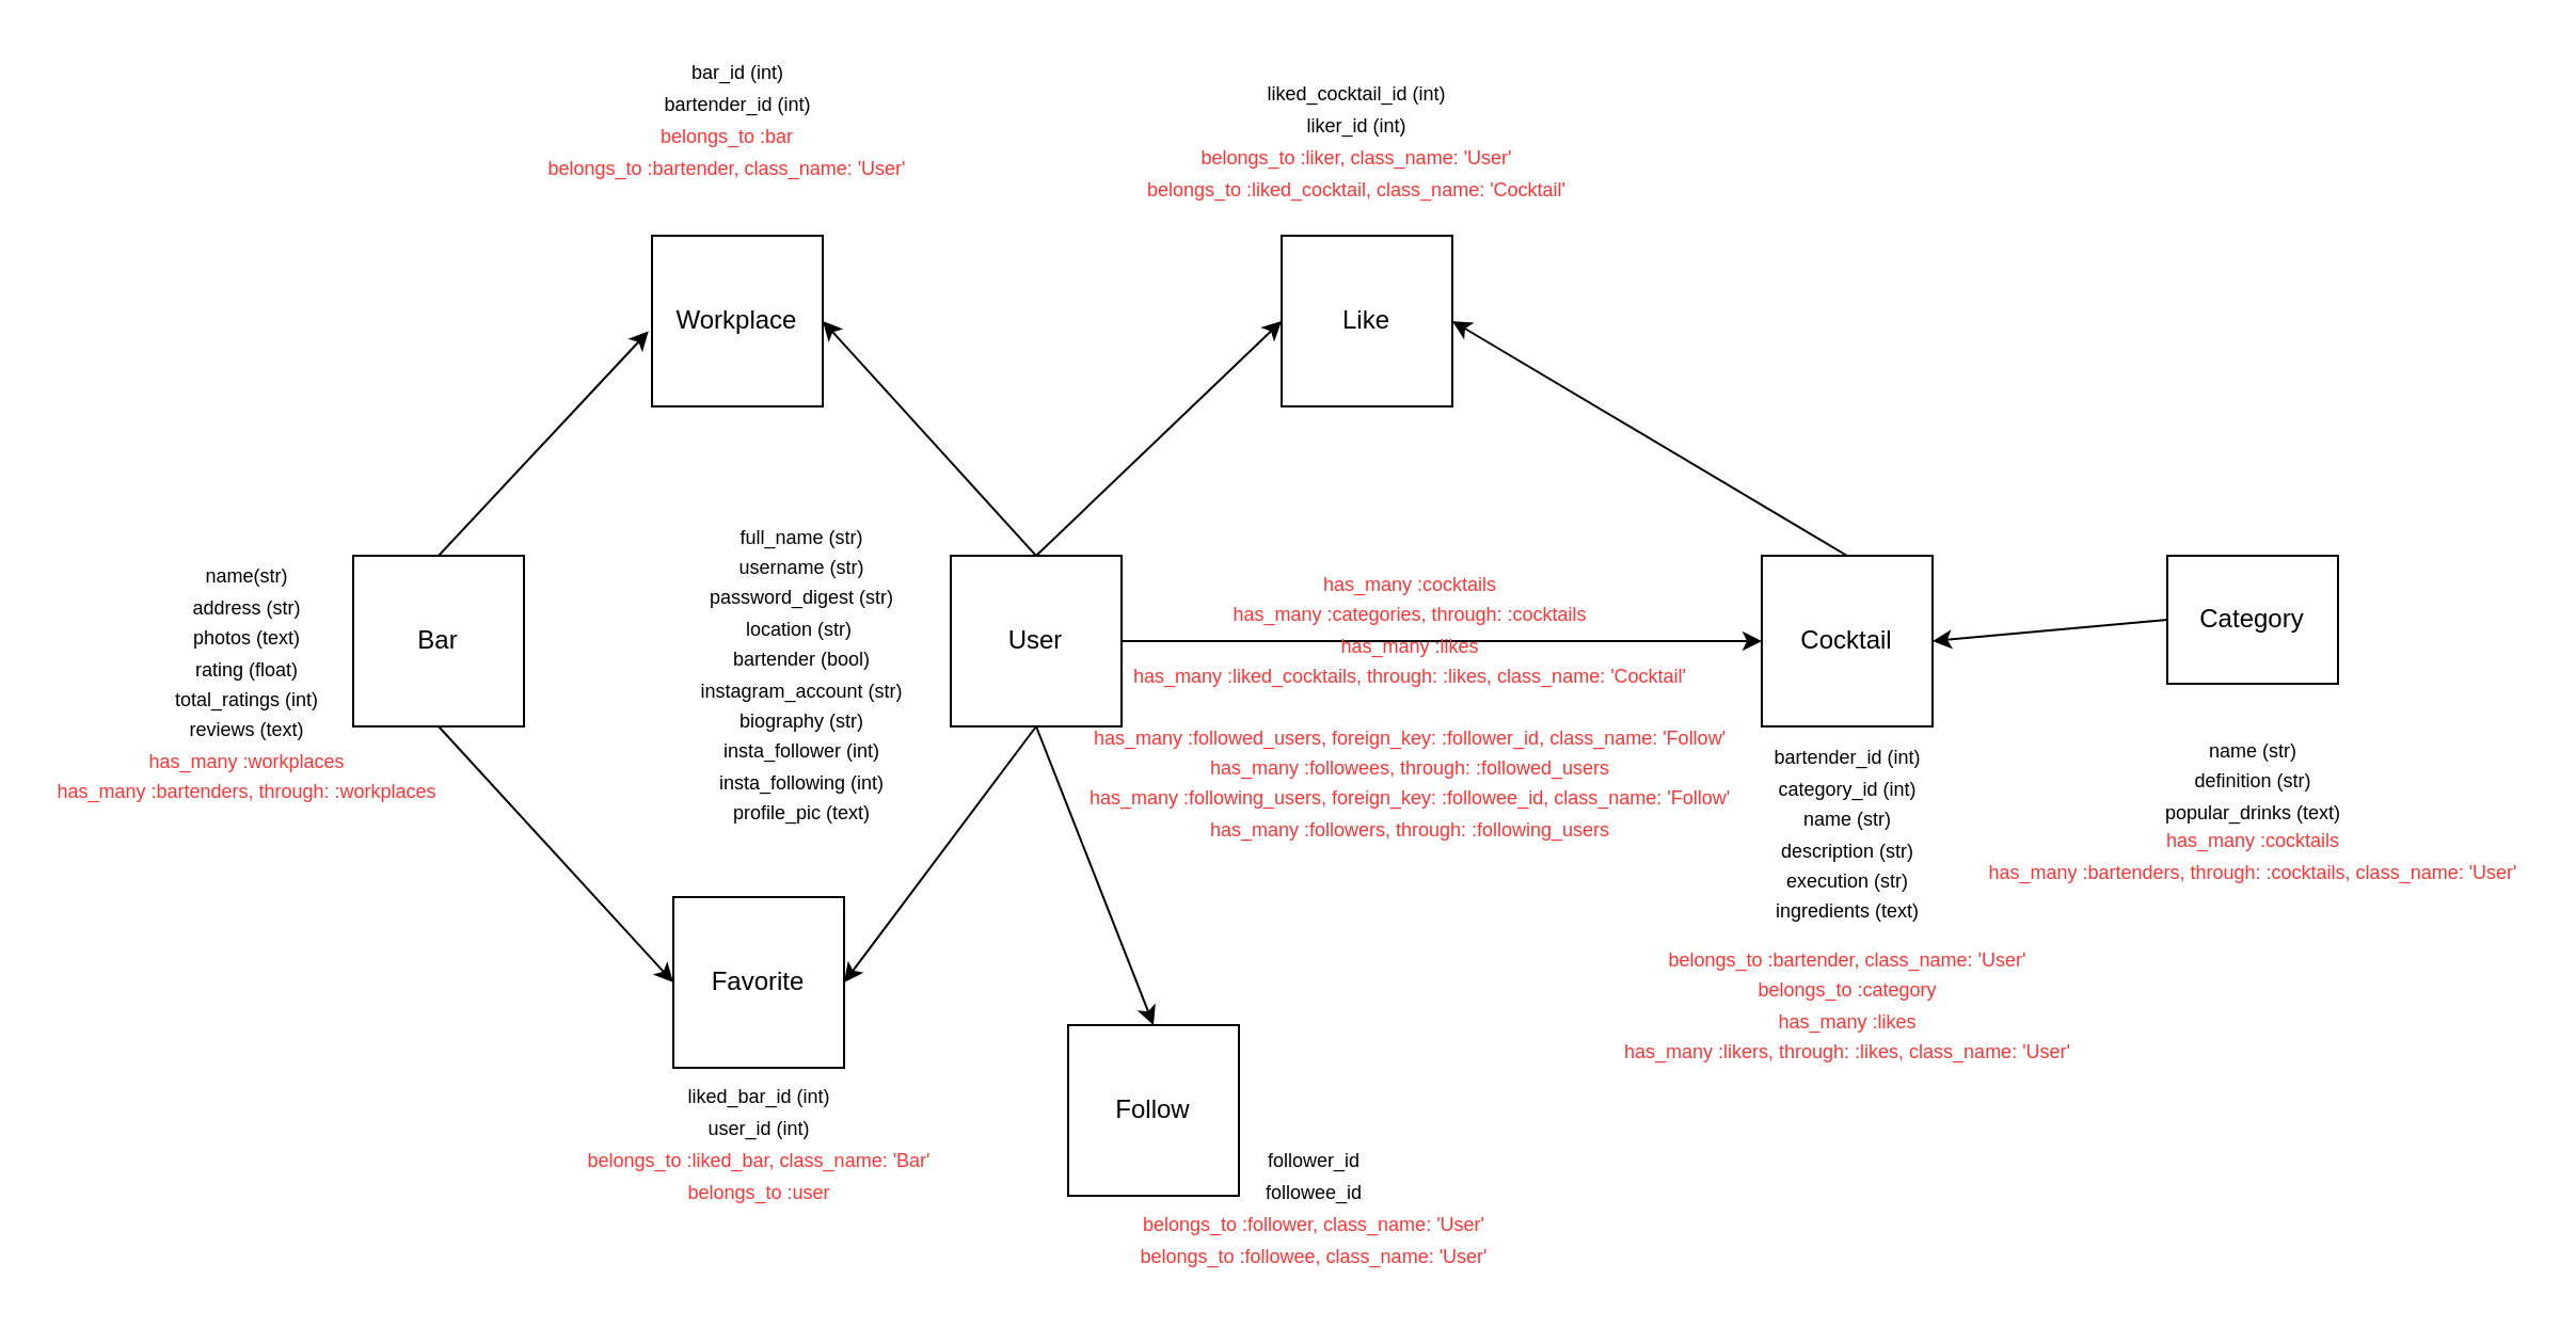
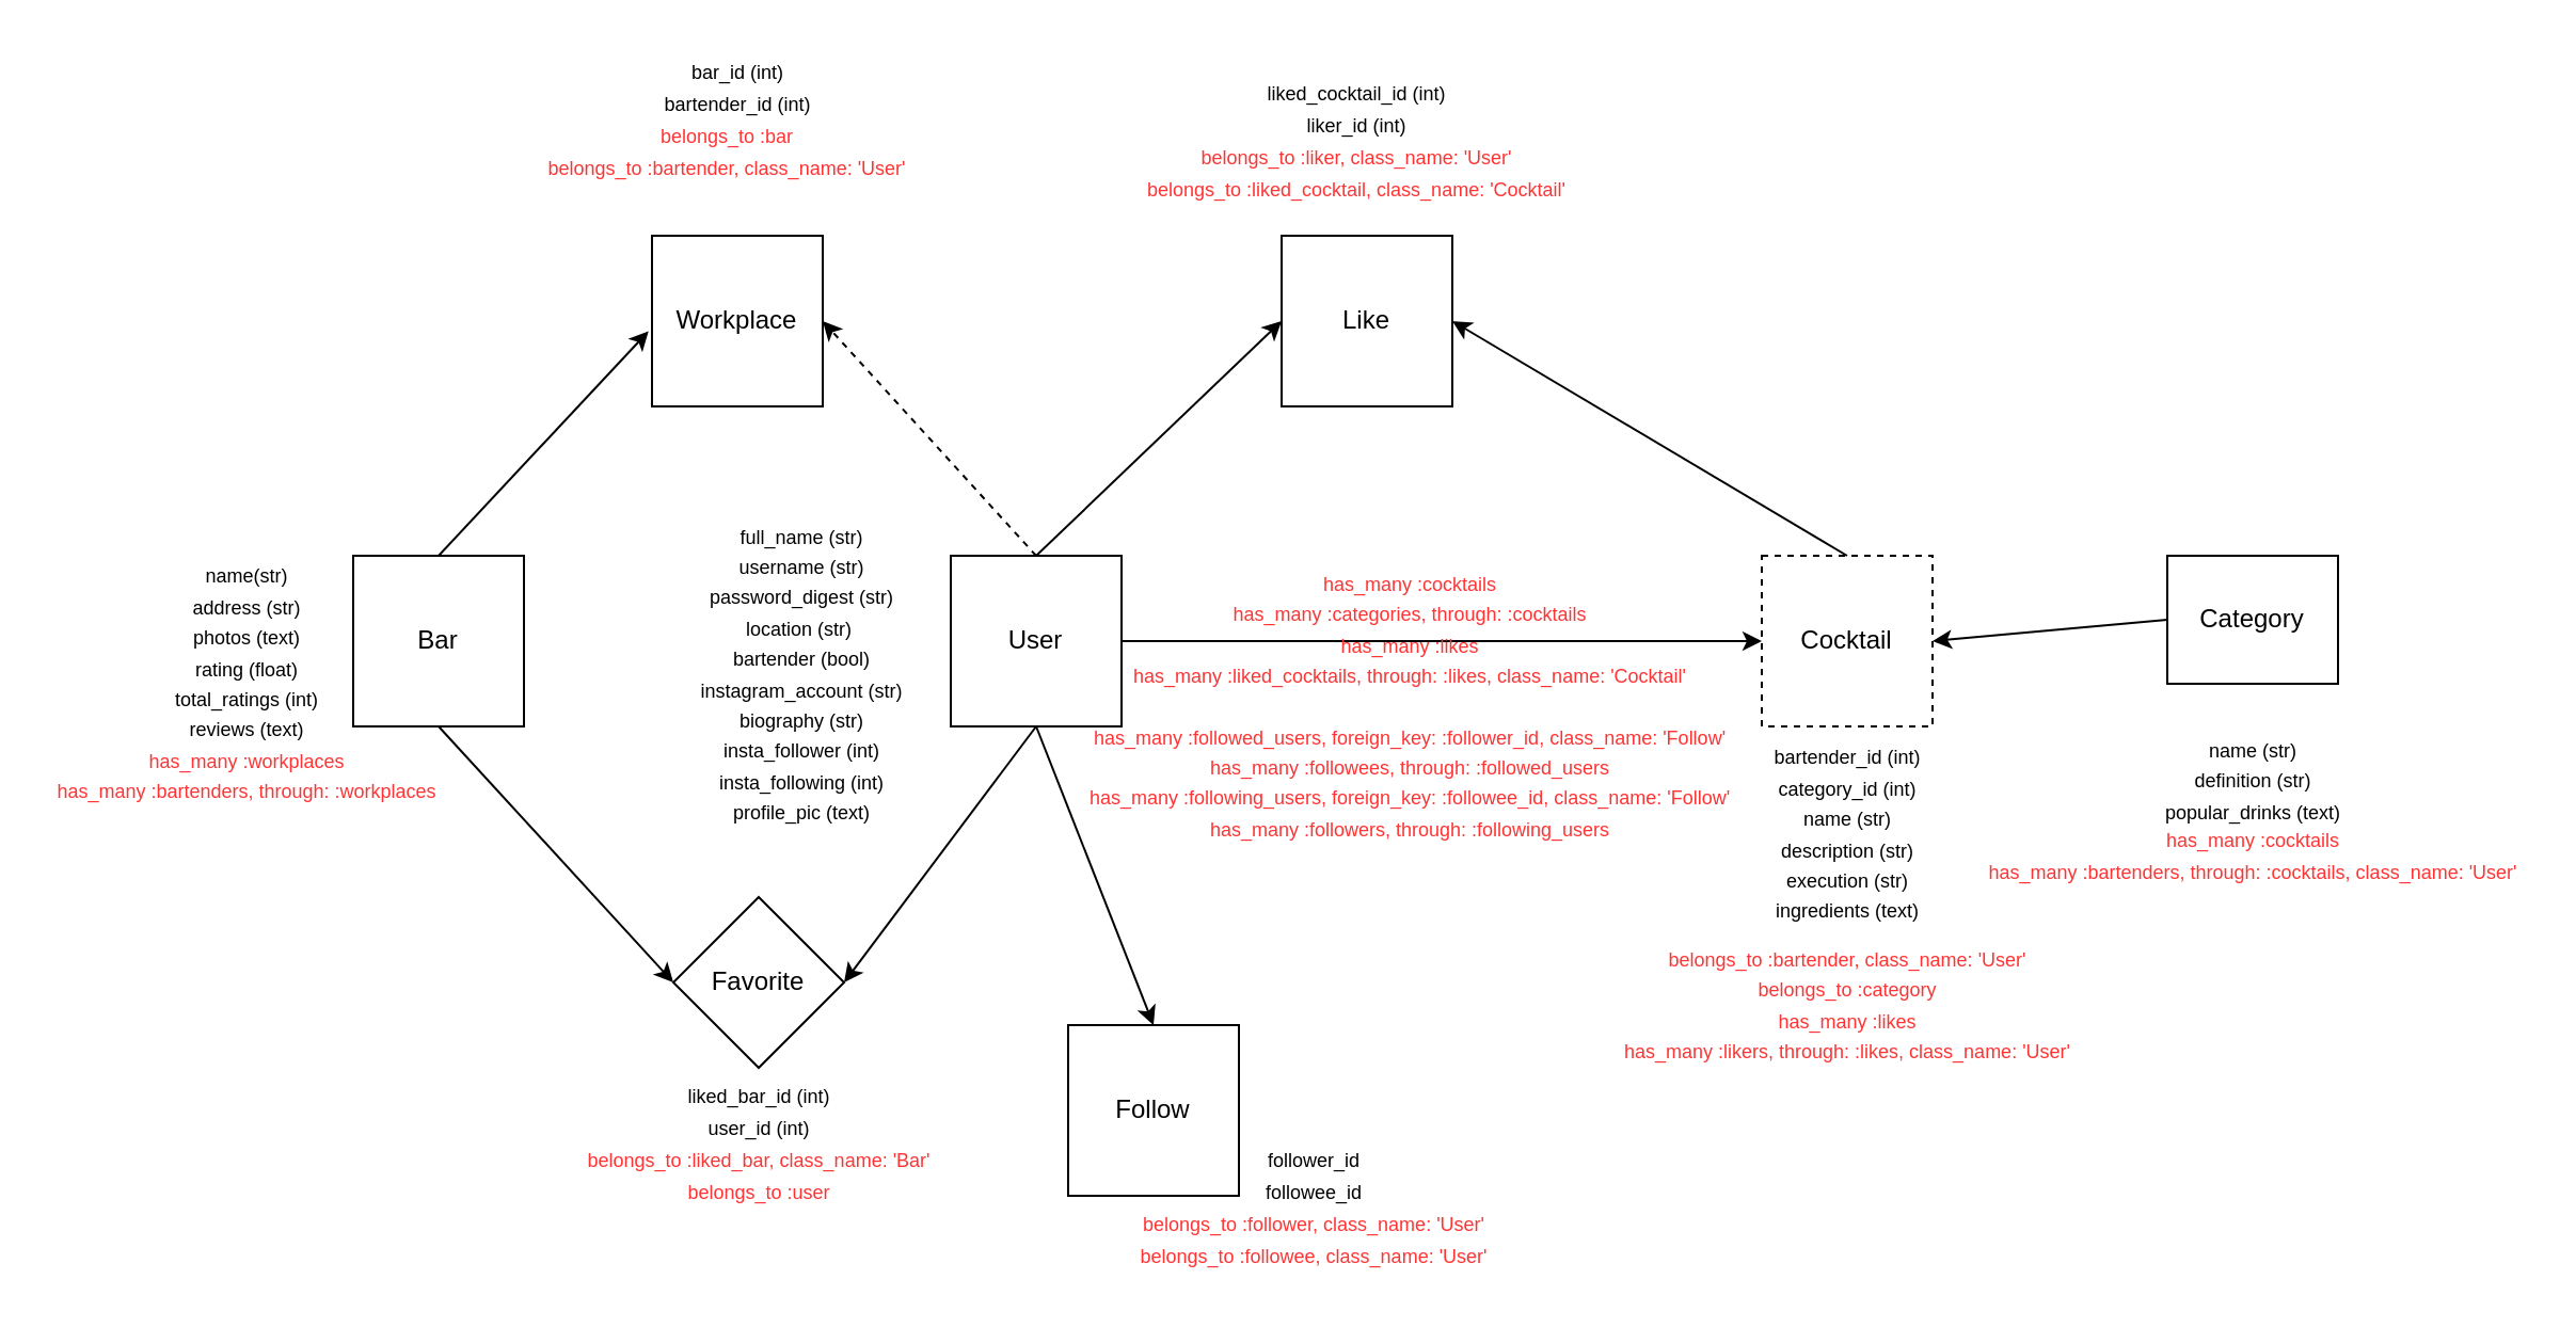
- <mxCell id="10" value="" style="endArrow=classic;html=1;entryX=1;entryY=0.5;entryDx=0;entryDy=0;exitX=0.5;exitY=0;exitDx=0;exitDy=0;" edge="1" parent="1" source="4" target="3"><mxGeometry width="50" height="50" relative="1" as="geometry"><mxPoint x="445" y="240" as="sourcePoint" /><mxPoint x="495" y="190" as="targetPoint" /></mxGeometry></mxCell>
+ <mxCell id="10" value="" style="endArrow=classic;html=1;entryX=1;entryY=0.5;entryDx=0;entryDy=0;exitX=0.5;exitY=0;exitDx=0;exitDy=0;dashed=1;" edge="1" parent="1" source="4" target="3"><mxGeometry width="50" height="50" relative="1" as="geometry"><mxPoint x="445" y="240" as="sourcePoint" /><mxPoint x="495" y="190" as="targetPoint" /></mxGeometry></mxCell>
- <mxCell id="7" value="Cocktail" style="whiteSpace=wrap;html=1;aspect=fixed;" vertex="1" parent="1"><mxGeometry x="825" y="260" width="80" height="80" as="geometry" /></mxCell>
+ <mxCell id="7" value="Cocktail" style="whiteSpace=wrap;html=1;aspect=fixed;dashed=1;" vertex="1" parent="1"><mxGeometry x="825" y="260" width="80" height="80" as="geometry" /></mxCell>
- <mxCell id="24" value="Favorite" style="whiteSpace=wrap;html=1;aspect=fixed;" vertex="1" parent="1"><mxGeometry x="315" y="420" width="80" height="80" as="geometry" /></mxCell>
+ <mxCell id="24" value="Favorite" style="rhombus;whiteSpace=wrap;html=1;aspect=fixed;" vertex="1" parent="1"><mxGeometry x="315" y="420" width="80" height="80" as="geometry" /></mxCell>
